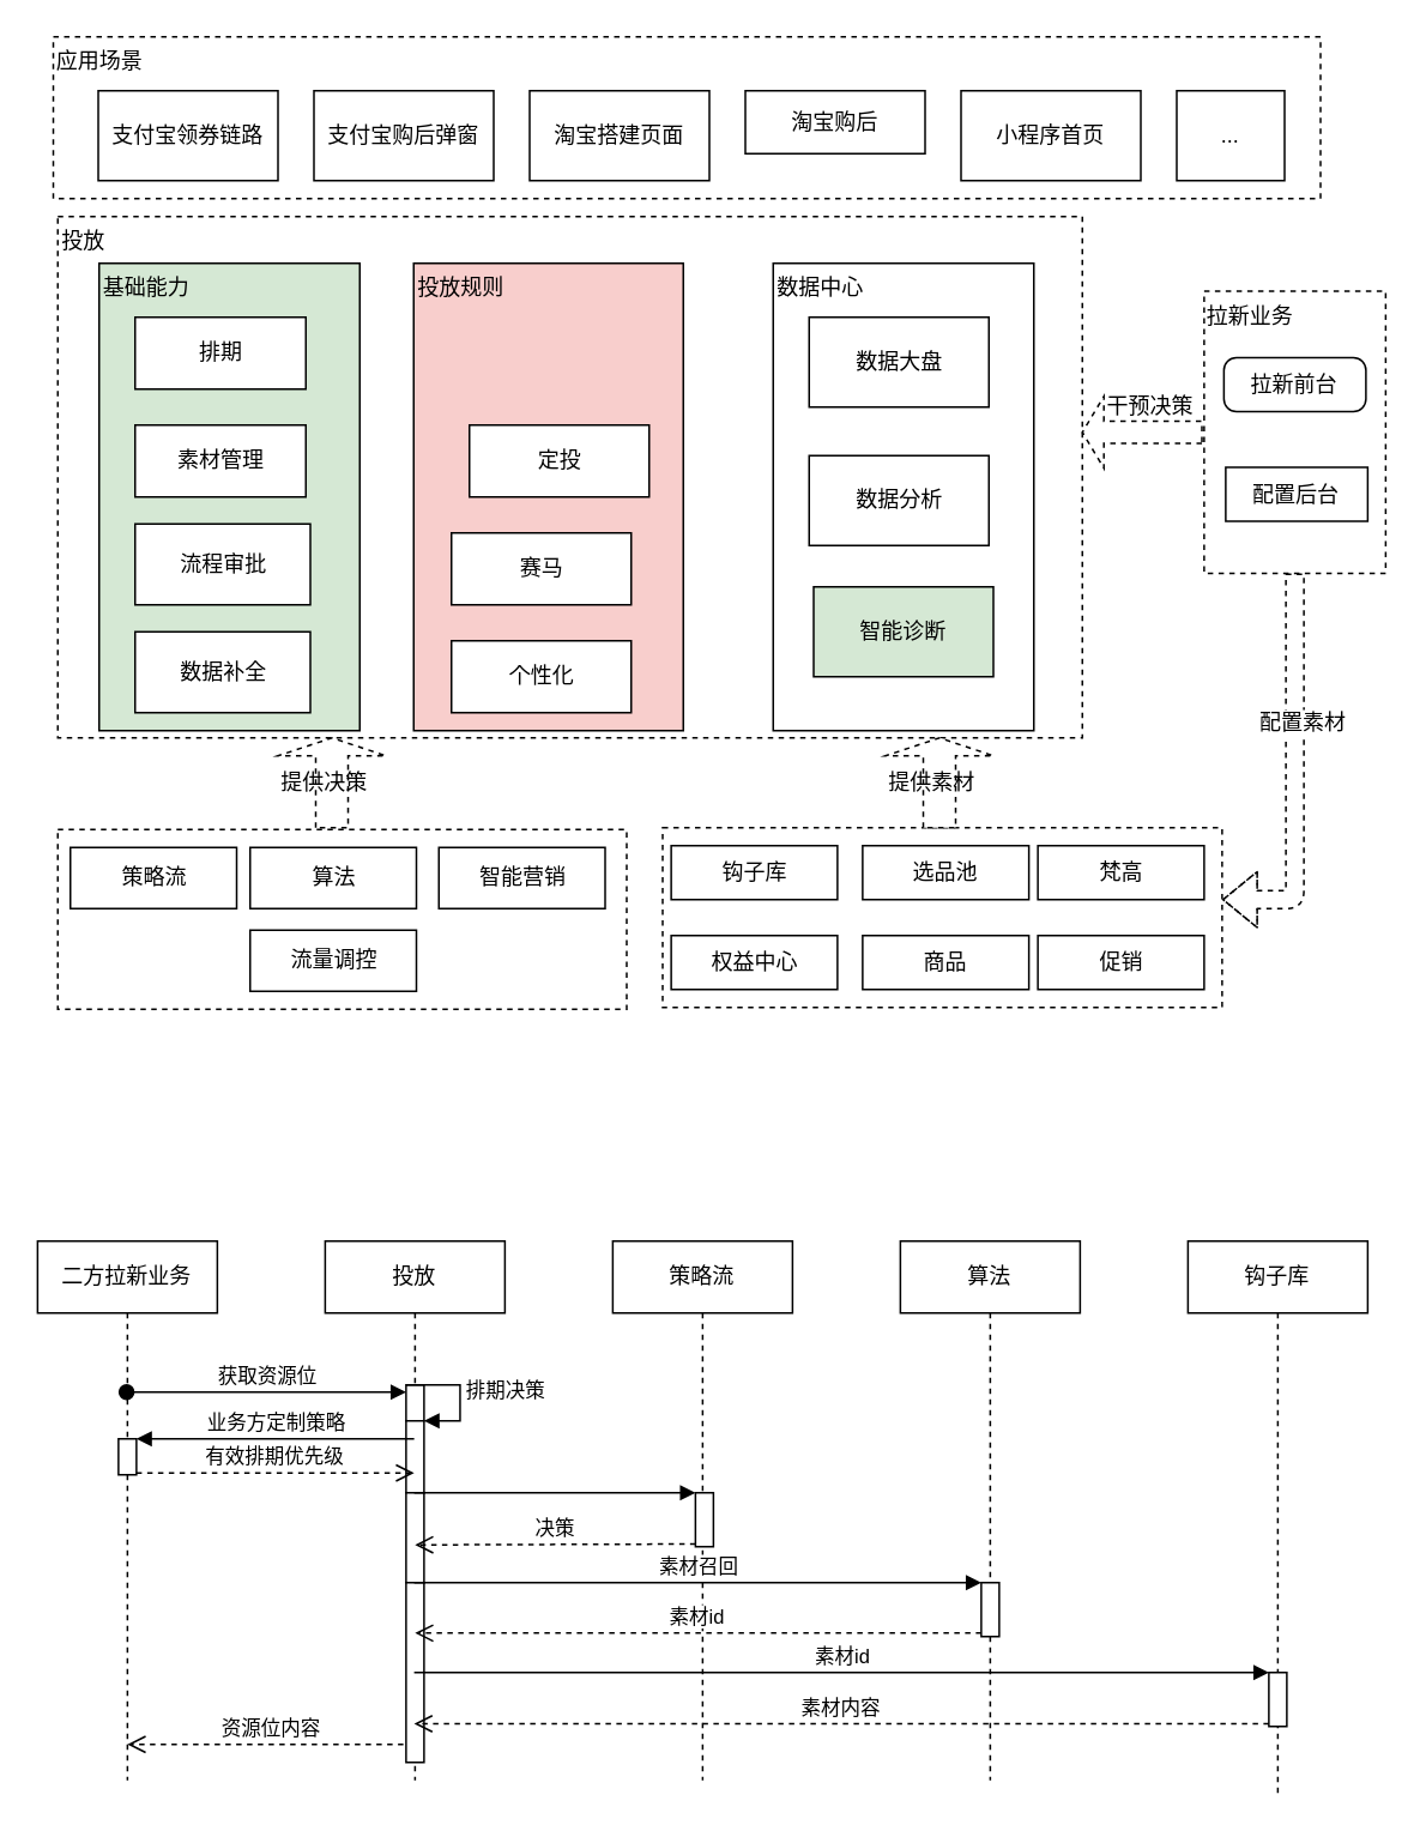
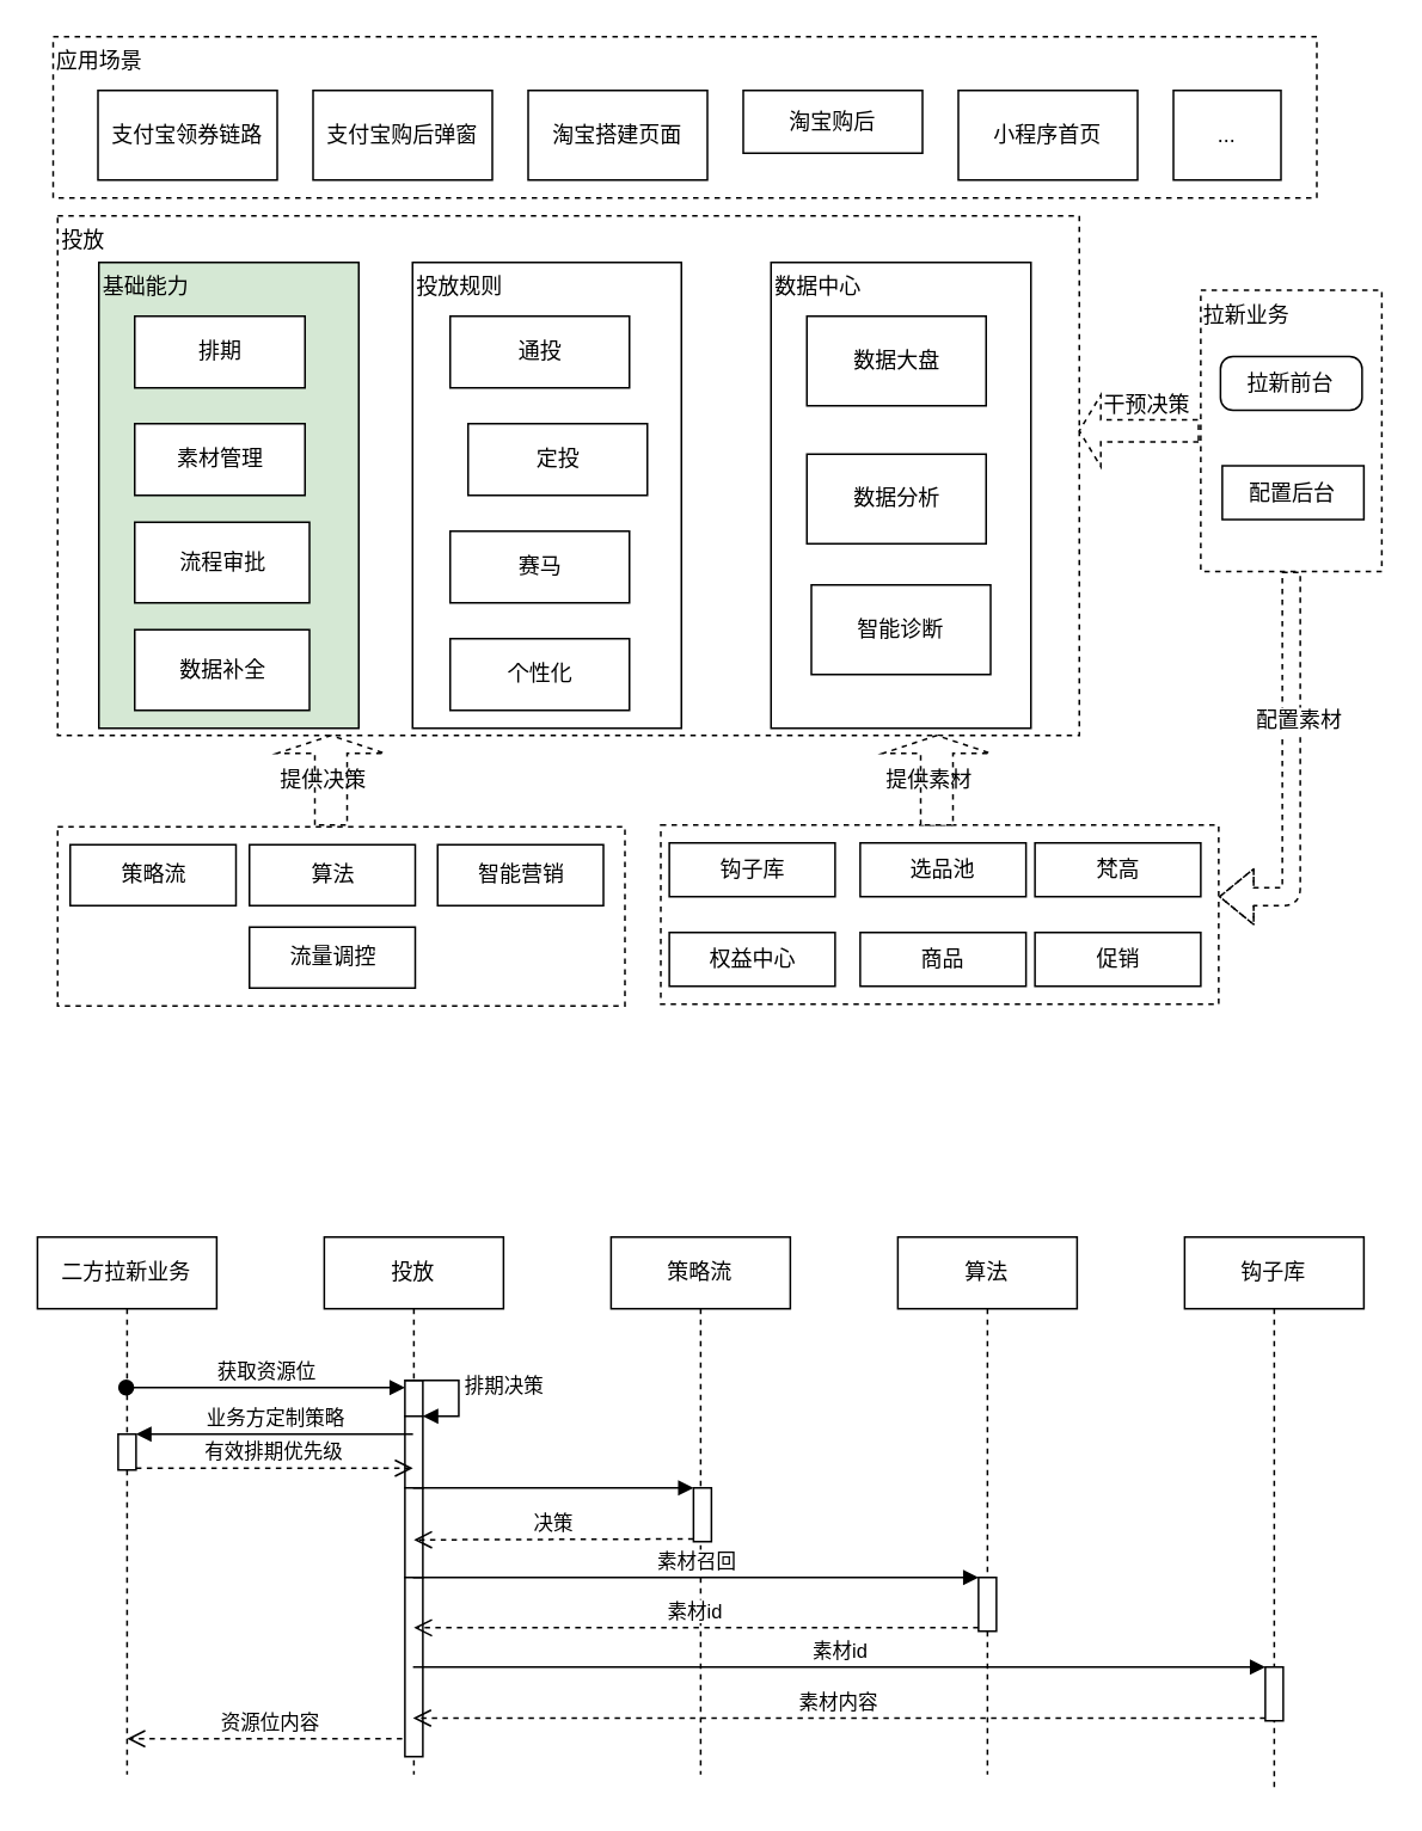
- <mxCell id="7" value="&lt;div&gt;&lt;span&gt;投放规则&lt;/span&gt;&lt;/div&gt;" style="rounded=0;whiteSpace=wrap;html=1;absoluteArcSize=1;arcSize=14;strokeWidth=1;align=left;verticalAlign=top;fillColor=#f8cecc;" vertex="1" parent="1"><mxGeometry x="229.5" y="146" width="150" height="260" as="geometry" /></mxCell>
+ <mxCell id="7" value="&lt;div&gt;&lt;span&gt;投放规则&lt;/span&gt;&lt;/div&gt;" style="rounded=0;whiteSpace=wrap;html=1;absoluteArcSize=1;arcSize=14;strokeWidth=1;align=left;verticalAlign=top;" vertex="1" parent="1"><mxGeometry x="229.5" y="146" width="150" height="260" as="geometry" /></mxCell>
+ <mxCell id="43" value="通投" style="rounded=0;whiteSpace=wrap;html=1;absoluteArcSize=1;arcSize=14;strokeWidth=1;" vertex="1" parent="1"><mxGeometry x="250.5" y="176" width="100" height="40" as="geometry" /></mxCell>
- <mxCell id="65" value="智能诊断" style="rounded=0;whiteSpace=wrap;html=1;absoluteArcSize=1;arcSize=14;strokeWidth=1;fillColor=#d5e8d4;" vertex="1" parent="1"><mxGeometry x="452" y="326" width="100" height="50" as="geometry" /></mxCell>
+ <mxCell id="65" value="智能诊断" style="rounded=0;whiteSpace=wrap;html=1;absoluteArcSize=1;arcSize=14;strokeWidth=1;" vertex="1" parent="1"><mxGeometry x="452" y="326" width="100" height="50" as="geometry" /></mxCell>
